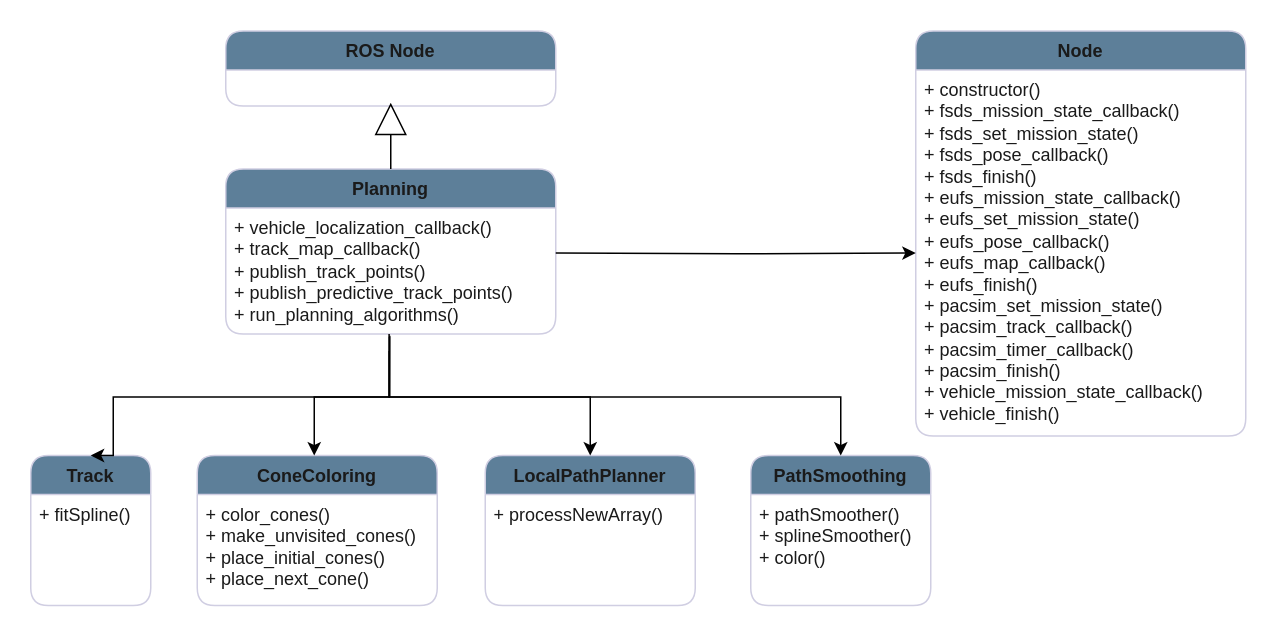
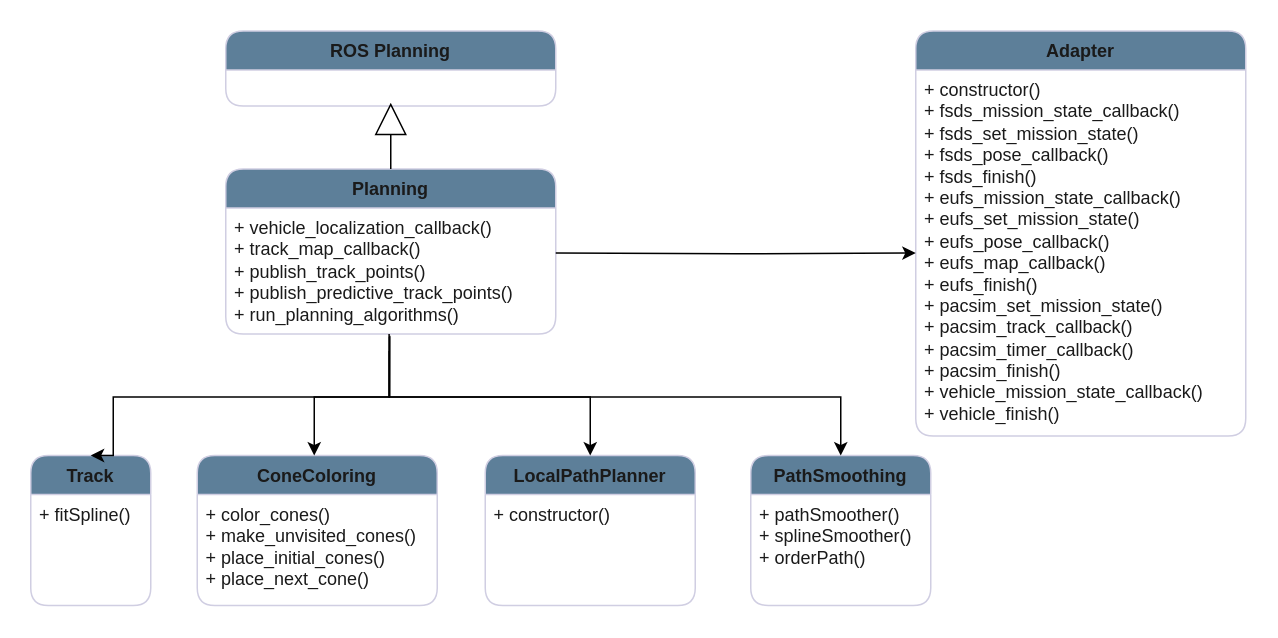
- <mxCell id="10" value="ROS Node" style="swimlane;fontStyle=1;align=center;verticalAlign=top;childLayout=stackLayout;horizontal=1;startSize=26;horizontalStack=0;resizeParent=1;resizeParentMax=0;resizeLast=0;collapsible=1;marginBottom=0;whiteSpace=wrap;html=1;labelBackgroundColor=none;fillColor=#5D7F99;strokeColor=#D0CEE2;fontColor=#1A1A1A;rounded=1;" vertex="1" parent="1"><mxGeometry x="150" y="20" width="220" height="50" as="geometry" /></mxCell>
+ <mxCell id="10" value="ROS Planning" style="swimlane;fontStyle=1;align=center;verticalAlign=top;childLayout=stackLayout;horizontal=1;startSize=26;horizontalStack=0;resizeParent=1;resizeParentMax=0;resizeLast=0;collapsible=1;marginBottom=0;whiteSpace=wrap;html=1;labelBackgroundColor=none;fillColor=#5D7F99;strokeColor=#D0CEE2;fontColor=#1A1A1A;rounded=1;" vertex="1" parent="1"><mxGeometry x="150" y="20" width="220" height="50" as="geometry" /></mxCell>
- <mxCell id="8" value="Node" style="swimlane;fontStyle=1;align=center;verticalAlign=top;childLayout=stackLayout;horizontal=1;startSize=26;horizontalStack=0;resizeParent=1;resizeParentMax=0;resizeLast=0;collapsible=1;marginBottom=0;whiteSpace=wrap;html=1;labelBackgroundColor=none;fillColor=#5D7F99;strokeColor=#D0CEE2;fontColor=#1A1A1A;rounded=1;" vertex="1" parent="1"><mxGeometry x="610" y="20" width="220" height="270" as="geometry" /></mxCell>
+ <mxCell id="8" value="Adapter" style="swimlane;fontStyle=1;align=center;verticalAlign=top;childLayout=stackLayout;horizontal=1;startSize=26;horizontalStack=0;resizeParent=1;resizeParentMax=0;resizeLast=0;collapsible=1;marginBottom=0;whiteSpace=wrap;html=1;labelBackgroundColor=none;fillColor=#5D7F99;strokeColor=#D0CEE2;fontColor=#1A1A1A;rounded=1;" vertex="1" parent="1"><mxGeometry x="610" y="20" width="220" height="270" as="geometry" /></mxCell>
- <mxCell id="20" value="+ processNewArray()" style="text;strokeColor=none;fillColor=none;align=left;verticalAlign=top;spacingLeft=4;spacingRight=4;overflow=hidden;rotatable=0;points=[[0,0.5],[1,0.5]];portConstraint=eastwest;whiteSpace=wrap;html=1;labelBackgroundColor=none;fontColor=#1A1A1A;rounded=1;" vertex="1" parent="19"><mxGeometry y="26" width="140" height="74" as="geometry" /></mxCell>
+ <mxCell id="20" value="+ constructor()" style="text;strokeColor=none;fillColor=none;align=left;verticalAlign=top;spacingLeft=4;spacingRight=4;overflow=hidden;rotatable=0;points=[[0,0.5],[1,0.5]];portConstraint=eastwest;whiteSpace=wrap;html=1;labelBackgroundColor=none;fontColor=#1A1A1A;rounded=1;" vertex="1" parent="19"><mxGeometry y="26" width="140" height="74" as="geometry" /></mxCell>
- <mxCell id="7" value="+ pathSmoother()&lt;br&gt;+ splineSmoother()&lt;br&gt;+ color()&lt;div&gt;&lt;br&gt;&lt;br&gt;&lt;/div&gt;" style="text;strokeColor=none;fillColor=none;align=left;verticalAlign=top;spacingLeft=4;spacingRight=4;overflow=hidden;rotatable=0;points=[[0,0.5],[1,0.5]];portConstraint=eastwest;whiteSpace=wrap;html=1;labelBackgroundColor=none;fontColor=#1A1A1A;rounded=1;" vertex="1" parent="6"><mxGeometry y="26" width="120" height="74" as="geometry" /></mxCell>
+ <mxCell id="7" value="+ pathSmoother()&lt;br&gt;+ splineSmoother()&lt;br&gt;+ orderPath()&lt;div&gt;&lt;br&gt;&lt;br&gt;&lt;/div&gt;" style="text;strokeColor=none;fillColor=none;align=left;verticalAlign=top;spacingLeft=4;spacingRight=4;overflow=hidden;rotatable=0;points=[[0,0.5],[1,0.5]];portConstraint=eastwest;whiteSpace=wrap;html=1;labelBackgroundColor=none;fontColor=#1A1A1A;rounded=1;" vertex="1" parent="6"><mxGeometry y="26" width="120" height="74" as="geometry" /></mxCell>
